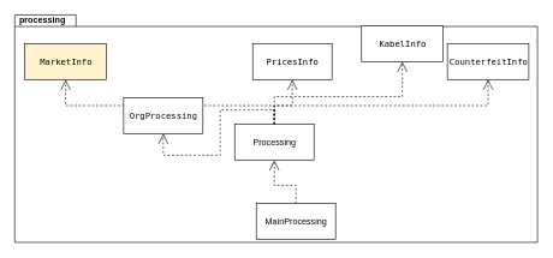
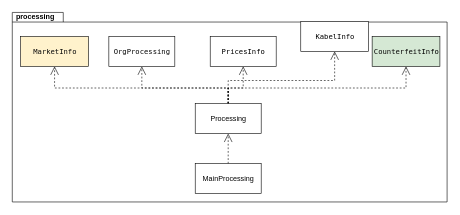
- <mxCell id="14" value="&lt;pre style=&quot;color: rgb(8 , 8 , 8) ; font-family: &amp;#34;jetbrains mono&amp;#34; , monospace&quot;&gt;Counterfeit&lt;span style=&quot;color: #000000&quot;&gt;Info&lt;/span&gt;&lt;/pre&gt;" style="html=1;" vertex="1" parent="1"><mxGeometry x="620" y="60" width="113" height="50" as="geometry" /></mxCell>
+ <mxCell id="14" value="&lt;pre style=&quot;color: rgb(8 , 8 , 8) ; font-family: &amp;#34;jetbrains mono&amp;#34; , monospace&quot;&gt;Counterfeit&lt;span style=&quot;color: #000000&quot;&gt;Info&lt;/span&gt;&lt;/pre&gt;" style="html=1;fillColor=#d5e8d4;" vertex="1" parent="1"><mxGeometry x="620" y="60" width="113" height="50" as="geometry" /></mxCell>
- <mxCell id="11" value="&lt;pre style=&quot;color: rgb(8 , 8 , 8) ; font-family: &amp;#34;jetbrains mono&amp;#34; , monospace&quot;&gt;&lt;pre style=&quot;font-family: &amp;#34;jetbrains mono&amp;#34; , monospace&quot;&gt;OrgProcessing&lt;/pre&gt;&lt;/pre&gt;" style="html=1;" vertex="1" parent="1"><mxGeometry x="171" y="135" width="110" height="50" as="geometry" /></mxCell>
+ <mxCell id="11" value="&lt;pre style=&quot;color: rgb(8 , 8 , 8) ; font-family: &amp;#34;jetbrains mono&amp;#34; , monospace&quot;&gt;&lt;pre style=&quot;font-family: &amp;#34;jetbrains mono&amp;#34; , monospace&quot;&gt;OrgProcessing&lt;/pre&gt;&lt;/pre&gt;" style="html=1;" vertex="1" parent="1"><mxGeometry x="181" y="60" width="110" height="50" as="geometry" /></mxCell>
- <mxCell id="13" value="MainProcessing" style="html=1;" vertex="1" parent="1"><mxGeometry x="355" y="282" width="110" height="50" as="geometry" /></mxCell>
+ <mxCell id="13" value="MainProcessing" style="html=1;" vertex="1" parent="1"><mxGeometry x="325" y="272" width="110" height="50" as="geometry" /></mxCell>
